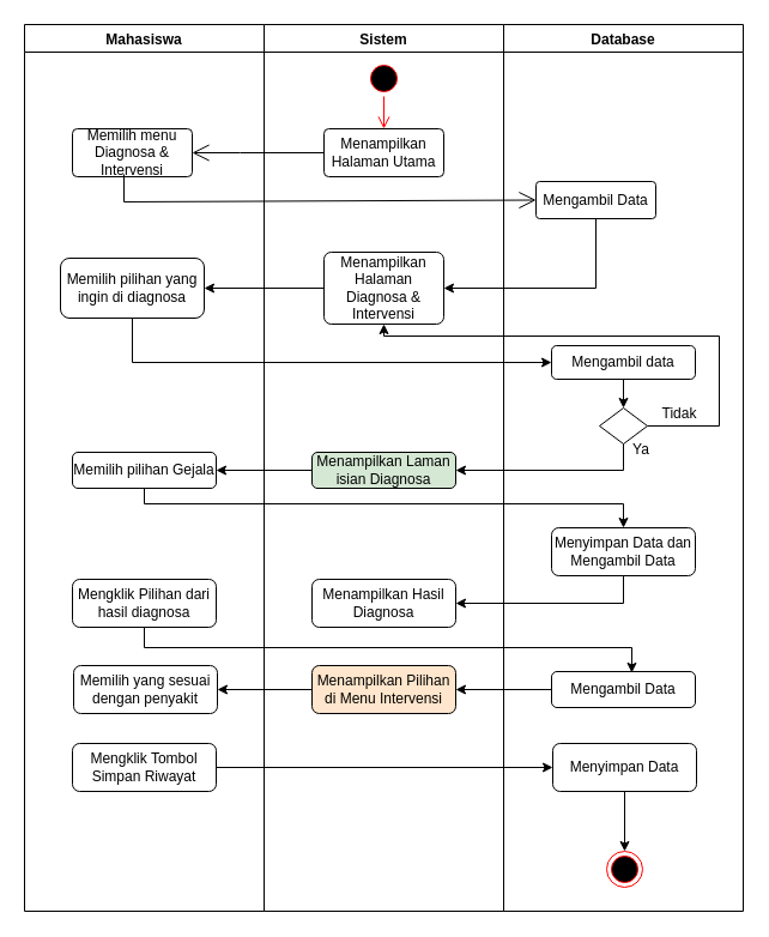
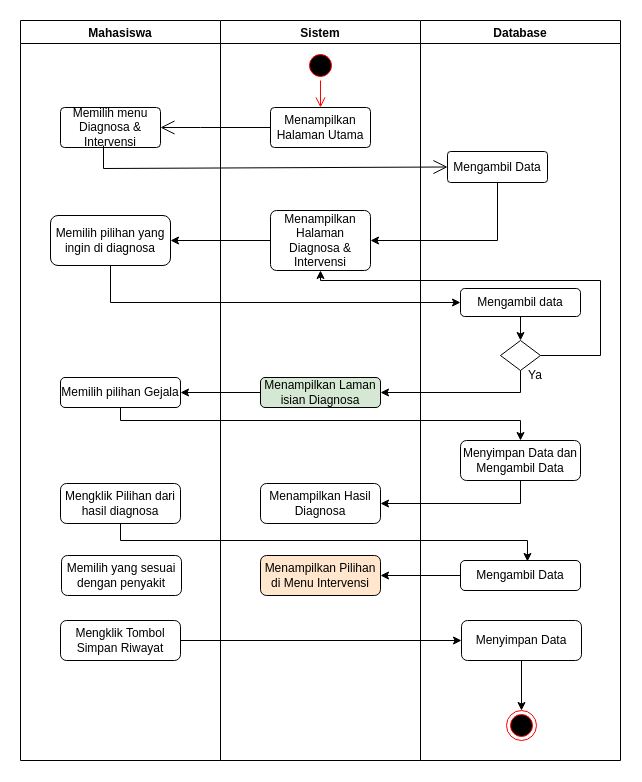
- <mxCell id="28" value="Tidak" style="text;html=1;strokeColor=none;fillColor=none;align=center;verticalAlign=middle;whiteSpace=wrap;rounded=0;" parent="17" vertex="1"><mxGeometry x="127" y="310" width="40" height="30" as="geometry" /></mxCell>
- <mxCell id="40" style="edgeStyle=orthogonalEdgeStyle;rounded=0;orthogonalLoop=1;jettySize=auto;html=1;exitX=0;exitY=0.5;exitDx=0;exitDy=0;" parent="1" source="16" target="7" edge="1"><mxGeometry relative="1" as="geometry" /></mxCell>
